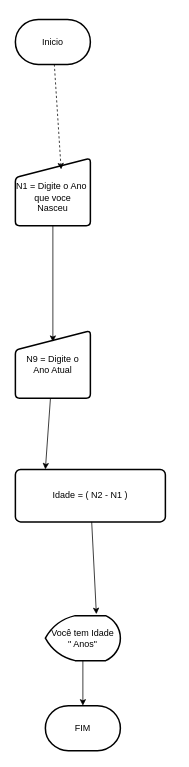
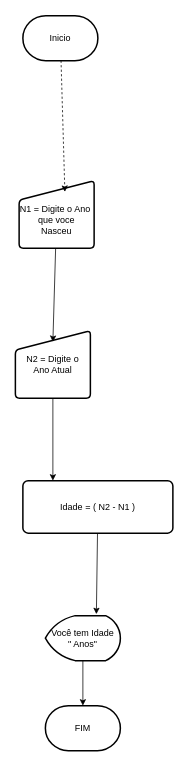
- <mxCell id="2" value="Inicio" style="strokeWidth=2;html=1;shape=mxgraph.flowchart.terminator;whiteSpace=wrap;" parent="1" vertex="1"><mxGeometry x="20" y="25" width="100" height="60" as="geometry" /></mxCell>
+ <mxCell id="2" value="Inicio" style="strokeWidth=2;html=1;shape=mxgraph.flowchart.terminator;whiteSpace=wrap;" parent="1" vertex="1"><mxGeometry x="30" y="20" width="100" height="60" as="geometry" /></mxCell>
- <mxCell id="3" value="&lt;div&gt;&lt;br&gt;&lt;/div&gt;N1 = Digite o Ano&amp;nbsp;&lt;div&gt;que voce&lt;/div&gt;&lt;div&gt;Nasceu&lt;/div&gt;" style="html=1;strokeWidth=2;shape=manualInput;whiteSpace=wrap;rounded=1;size=26;arcSize=11;" parent="1" vertex="1"><mxGeometry x="20" y="210" width="100" height="90" as="geometry" /></mxCell>
+ <mxCell id="3" value="&lt;div&gt;&lt;br&gt;&lt;/div&gt;N1 = Digite o Ano&amp;nbsp;&lt;div&gt;que voce&lt;/div&gt;&lt;div&gt;Nasceu&lt;/div&gt;" style="html=1;strokeWidth=2;shape=manualInput;whiteSpace=wrap;rounded=1;size=26;arcSize=11;" parent="1" vertex="1"><mxGeometry x="25" y="240" width="100" height="90" as="geometry" /></mxCell>
- <mxCell id="5" value="N9 = Digite o&lt;div&gt;Ano Atual&lt;/div&gt;" style="html=1;strokeWidth=2;shape=manualInput;whiteSpace=wrap;rounded=1;size=26;arcSize=11;" parent="1" vertex="1"><mxGeometry x="20" y="440" width="100" height="90" as="geometry" /></mxCell>
+ <mxCell id="5" value="N2 = Digite o&lt;div&gt;Ano Atual&lt;/div&gt;" style="html=1;strokeWidth=2;shape=manualInput;whiteSpace=wrap;rounded=1;size=26;arcSize=11;" parent="1" vertex="1"><mxGeometry x="20" y="440" width="100" height="90" as="geometry" /></mxCell>
- <mxCell id="7" value="Idade = ( N2 - N1 )" style="rounded=1;whiteSpace=wrap;html=1;absoluteArcSize=1;arcSize=14;strokeWidth=2;" parent="1" vertex="1"><mxGeometry x="20" y="625" width="200" height="70" as="geometry" /></mxCell>
+ <mxCell id="7" value="Idade = ( N2 - N1 )" style="rounded=1;whiteSpace=wrap;html=1;absoluteArcSize=1;arcSize=14;strokeWidth=2;" parent="1" vertex="1"><mxGeometry x="30" y="640" width="200" height="70" as="geometry" /></mxCell>
